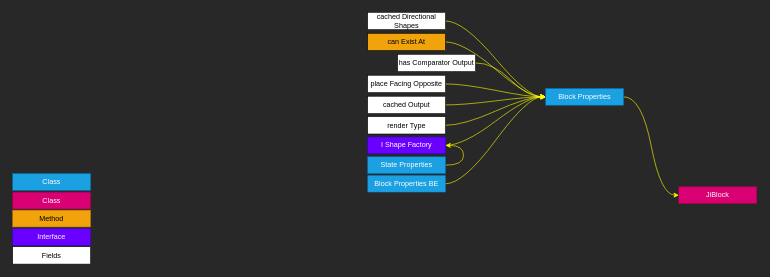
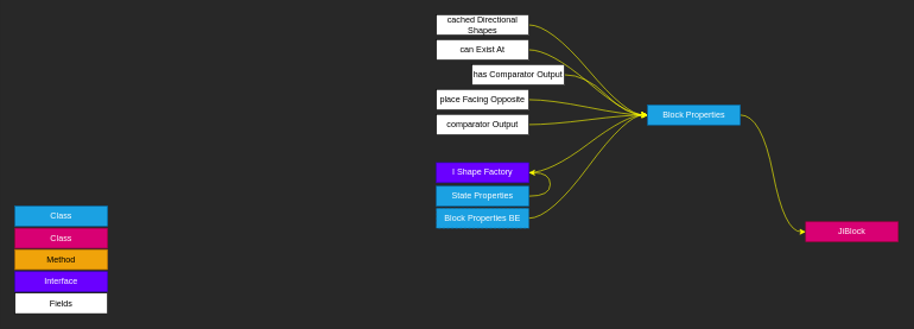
- <mxCell id="25" value="can Exist At" style="html=1;whiteSpace=wrap;fillColor=#f0a30a;" vertex="1" parent="1"><mxGeometry x="612" y="55" width="130" height="29" as="geometry" /></mxCell>
+ <mxCell id="25" value="can Exist At" style="html=1;whiteSpace=wrap;" vertex="1" parent="1"><mxGeometry x="612" y="55" width="130" height="29" as="geometry" /></mxCell>
- <mxCell id="17" value="cached Output" style="html=1;whiteSpace=wrap;" vertex="1" parent="1"><mxGeometry x="612" y="160" width="130" height="29" as="geometry" /></mxCell>
+ <mxCell id="17" value="comparator Output" style="html=1;whiteSpace=wrap;" vertex="1" parent="1"><mxGeometry x="612" y="160" width="130" height="29" as="geometry" /></mxCell>
- <mxCell id="18" style="edgeStyle=entityRelationEdgeStyle;rounded=0;orthogonalLoop=1;jettySize=auto;html=1;exitX=1;exitY=0.5;exitDx=0;exitDy=0;entryX=0;entryY=0.5;entryDx=0;entryDy=0;curved=1;strokeColor=#FFFF00;" edge="1" parent="1" source="19" target="9"><mxGeometry relative="1" as="geometry" /></mxCell>
- <mxCell id="19" value="render Type" style="html=1;whiteSpace=wrap;" vertex="1" parent="1"><mxGeometry x="612" y="194" width="130" height="29" as="geometry" /></mxCell>
